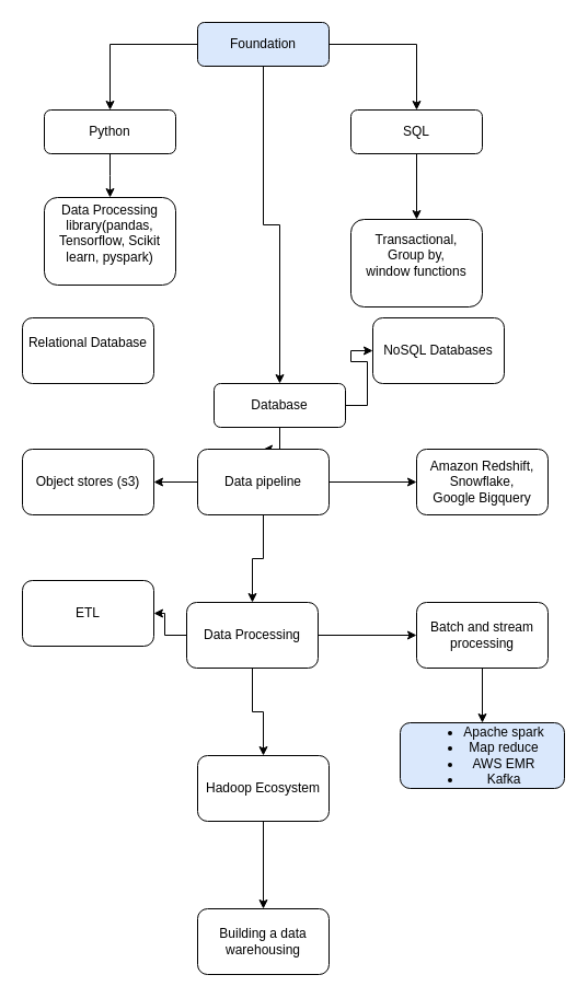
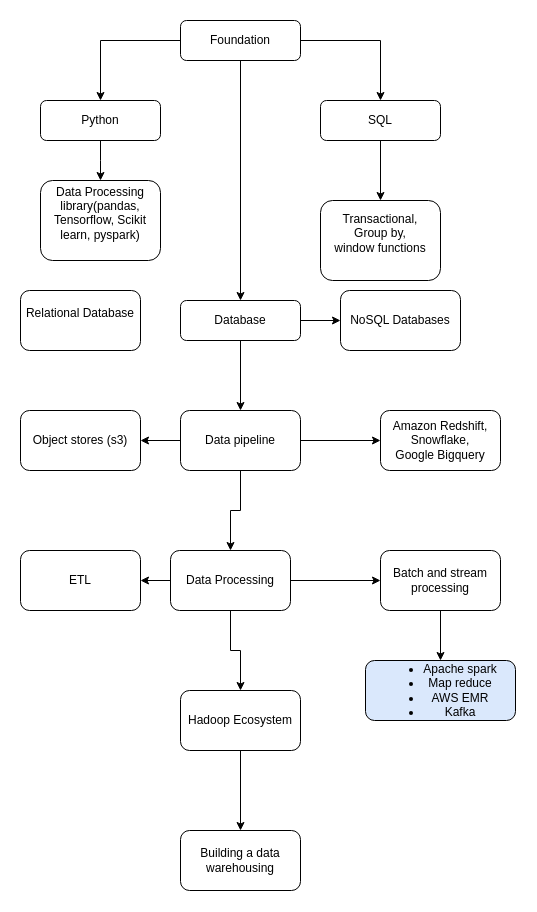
- <mxCell id="5" value="Foundation" style="rounded=1;whiteSpace=wrap;html=1;fontSize=12;glass=0;strokeWidth=1;shadow=0;fillColor=#dae8fc;" parent="1" vertex="1"><mxGeometry x="180" y="20" width="120" height="40" as="geometry" /></mxCell>
+ <mxCell id="5" value="Foundation" style="rounded=1;whiteSpace=wrap;html=1;fontSize=12;glass=0;strokeWidth=1;shadow=0;" parent="1" vertex="1"><mxGeometry x="180" y="20" width="120" height="40" as="geometry" /></mxCell>
- <mxCell id="14" value="&lt;div&gt;Database&lt;/div&gt;" style="rounded=1;whiteSpace=wrap;html=1;" vertex="1" parent="1"><mxGeometry x="195" y="350" width="120" height="40" as="geometry" /></mxCell>
+ <mxCell id="14" value="&lt;div&gt;Database&lt;/div&gt;" style="rounded=1;whiteSpace=wrap;html=1;" vertex="1" parent="1"><mxGeometry x="180" y="300" width="120" height="40" as="geometry" /></mxCell>
- <mxCell id="27" value="ETL" style="whiteSpace=wrap;html=1;rounded=1;" vertex="1" parent="1"><mxGeometry x="20" y="530" width="120" height="60" as="geometry" /></mxCell>
+ <mxCell id="27" value="ETL" style="whiteSpace=wrap;html=1;rounded=1;" vertex="1" parent="1"><mxGeometry y="550" width="120" height="60" as="geometry" x="20" /></mxCell>
